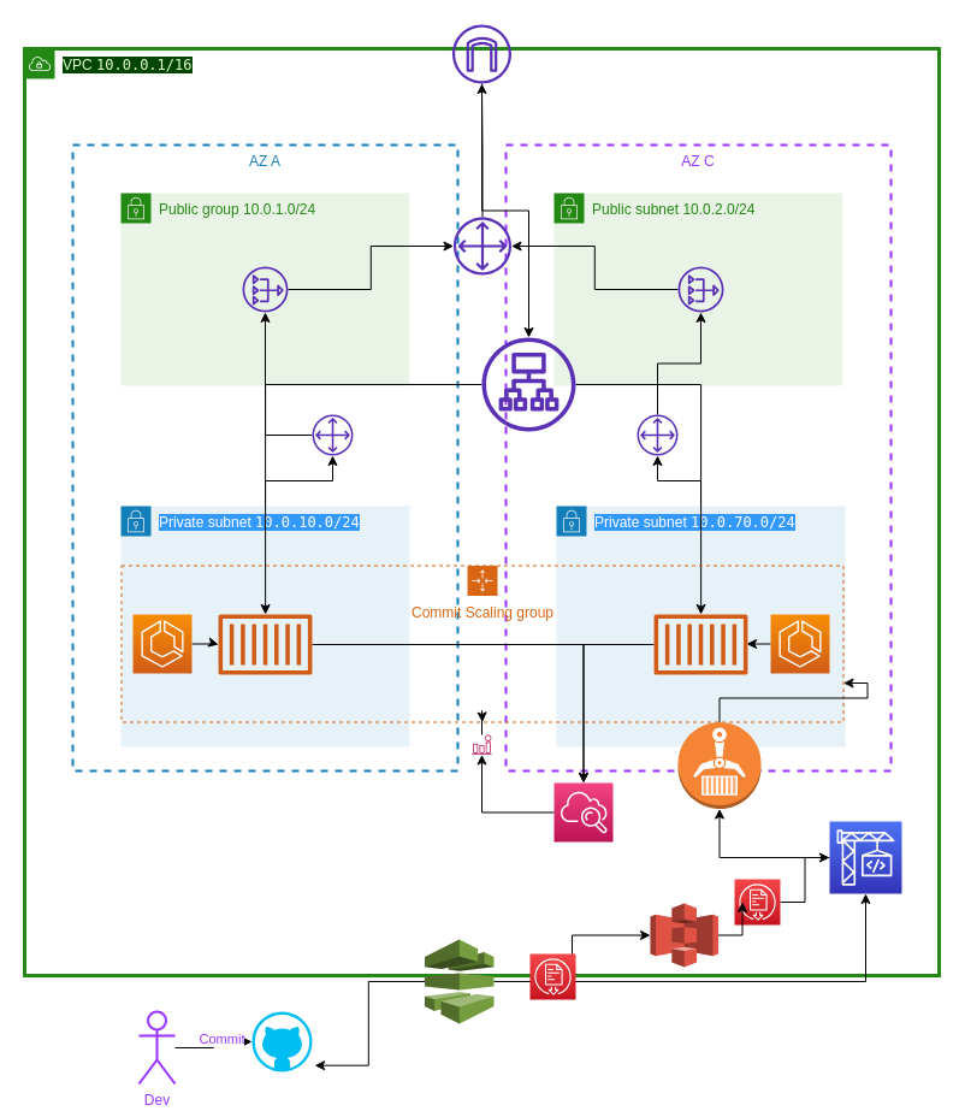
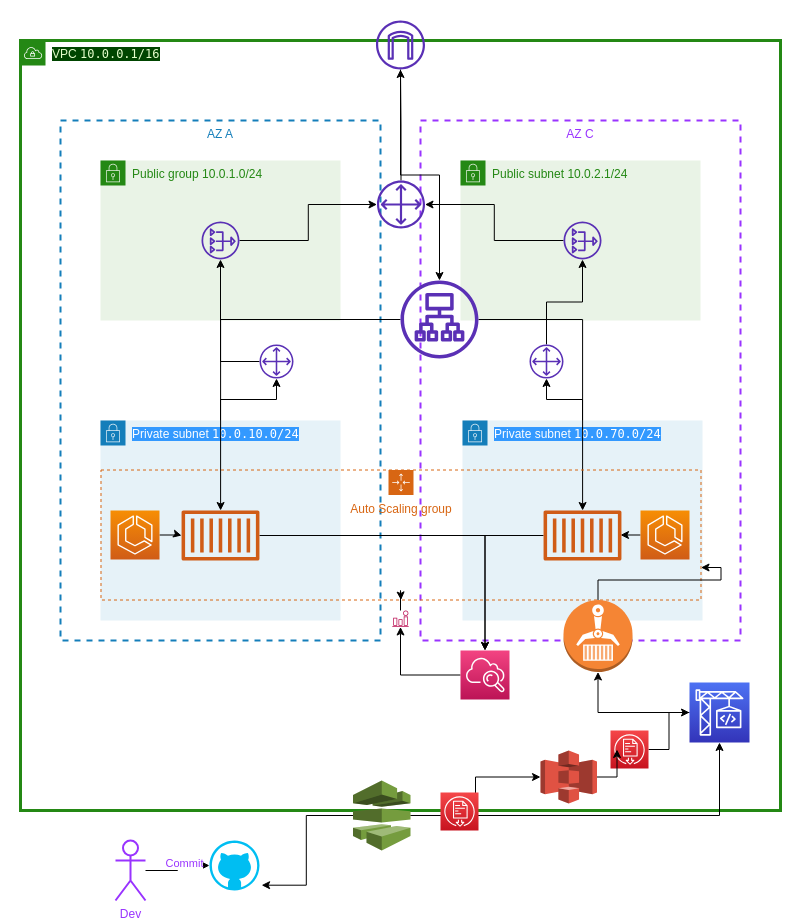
- <mxCell id="10" value="Public subnet 10.0.2.0/24" style="points=[[0,0],[0.25,0],[0.5,0],[0.75,0],[1,0],[1,0.25],[1,0.5],[1,0.75],[1,1],[0.75,1],[0.5,1],[0.25,1],[0,1],[0,0.75],[0,0.5],[0,0.25]];outlineConnect=0;gradientColor=none;html=1;whiteSpace=wrap;fontSize=12;fontStyle=0;shape=mxgraph.aws4.group;grIcon=mxgraph.aws4.group_security_group;grStroke=0;strokeColor=#248814;fillColor=#E9F3E6;verticalAlign=top;align=left;spacingLeft=30;fontColor=#248814;dashed=0;" vertex="1" parent="1"><mxGeometry x="460" y="160" width="240" height="160" as="geometry" /></mxCell>
+ <mxCell id="10" value="Public subnet 10.0.2.1/24" style="points=[[0,0],[0.25,0],[0.5,0],[0.75,0],[1,0],[1,0.25],[1,0.5],[1,0.75],[1,1],[0.75,1],[0.5,1],[0.25,1],[0,1],[0,0.75],[0,0.5],[0,0.25]];outlineConnect=0;gradientColor=none;html=1;whiteSpace=wrap;fontSize=12;fontStyle=0;shape=mxgraph.aws4.group;grIcon=mxgraph.aws4.group_security_group;grStroke=0;strokeColor=#248814;fillColor=#E9F3E6;verticalAlign=top;align=left;spacingLeft=30;fontColor=#248814;dashed=0;" vertex="1" parent="1"><mxGeometry x="460" y="160" width="240" height="160" as="geometry" /></mxCell>
- <mxCell id="28" value="Commit Scaling group" style="points=[[0,0],[0.25,0],[0.5,0],[0.75,0],[1,0],[1,0.25],[1,0.5],[1,0.75],[1,1],[0.75,1],[0.5,1],[0.25,1],[0,1],[0,0.75],[0,0.5],[0,0.25]];outlineConnect=0;gradientColor=none;html=1;whiteSpace=wrap;fontSize=12;fontStyle=0;shape=mxgraph.aws4.groupCenter;grIcon=mxgraph.aws4.group_auto_scaling_group;grStroke=1;strokeColor=#D86613;fillColor=none;verticalAlign=top;align=center;fontColor=#D86613;dashed=1;spacingTop=25;" vertex="1" parent="1"><mxGeometry x="100.5" y="469.5" width="600" height="130" as="geometry" /></mxCell>
+ <mxCell id="28" value="Auto Scaling group" style="points=[[0,0],[0.25,0],[0.5,0],[0.75,0],[1,0],[1,0.25],[1,0.5],[1,0.75],[1,1],[0.75,1],[0.5,1],[0.25,1],[0,1],[0,0.75],[0,0.5],[0,0.25]];outlineConnect=0;gradientColor=none;html=1;whiteSpace=wrap;fontSize=12;fontStyle=0;shape=mxgraph.aws4.groupCenter;grIcon=mxgraph.aws4.group_auto_scaling_group;grStroke=1;strokeColor=#D86613;fillColor=none;verticalAlign=top;align=center;fontColor=#D86613;dashed=1;spacingTop=25;" vertex="1" parent="1"><mxGeometry x="100.5" y="469.5" width="600" height="130" as="geometry" /></mxCell>
